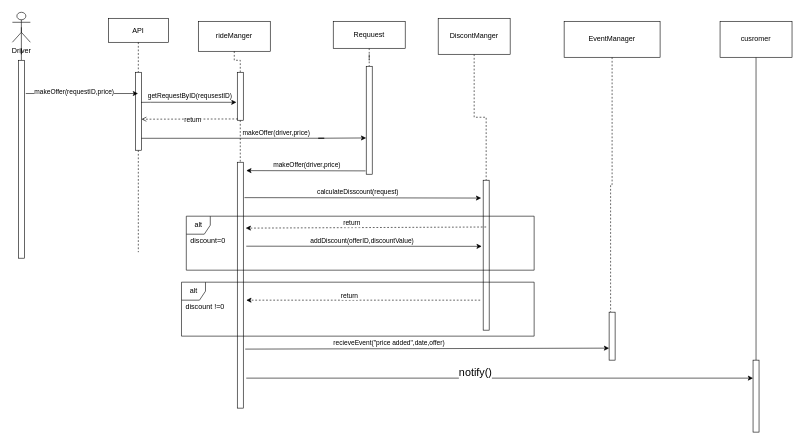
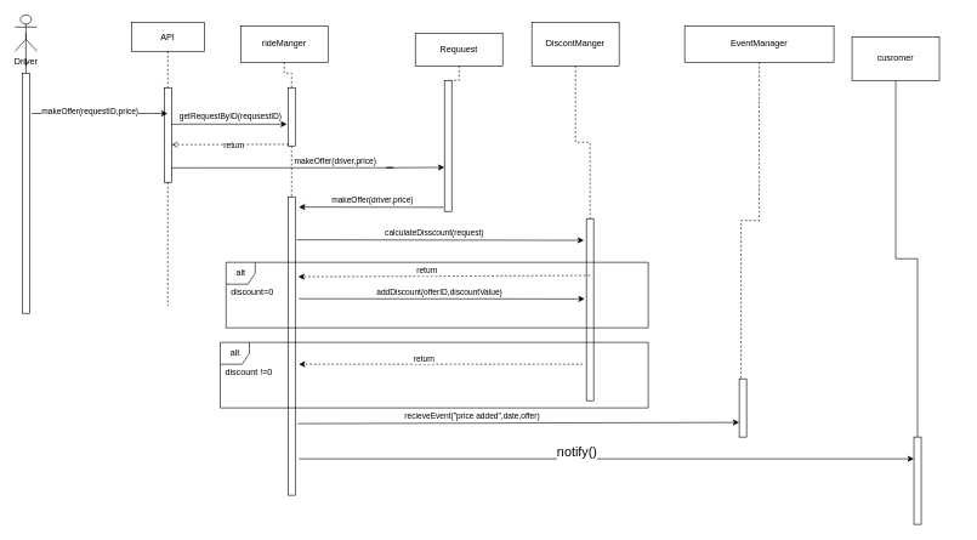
- <mxCell id="18" value="Requuest" style="rounded=0;whiteSpace=wrap;html=1;" parent="1" vertex="1"><mxGeometry x="555" y="35" width="120" height="45" as="geometry" /></mxCell>
+ <mxCell id="18" value="Requuest" style="rounded=0;whiteSpace=wrap;html=1;" parent="1" vertex="1"><mxGeometry x="570" y="45" width="120" height="45" as="geometry" /></mxCell>
- <mxCell id="41" value="EventManager" style="rounded=0;whiteSpace=wrap;html=1;" vertex="1" parent="1"><mxGeometry x="940" y="35" width="160" height="60" as="geometry" /></mxCell>
+ <mxCell id="41" value="EventManager" style="rounded=0;whiteSpace=wrap;html=1;" vertex="1" parent="1"><mxGeometry x="940" y="35" width="205" height="50" as="geometry" /></mxCell>
- <mxCell id="46" value="cusromer" style="rounded=0;whiteSpace=wrap;html=1;" vertex="1" parent="1"><mxGeometry x="1200" y="35" width="120" height="60" as="geometry" /></mxCell>
+ <mxCell id="46" value="cusromer" style="rounded=0;whiteSpace=wrap;html=1;" vertex="1" parent="1"><mxGeometry x="1170" y="50" width="120" height="60" as="geometry" /></mxCell>
